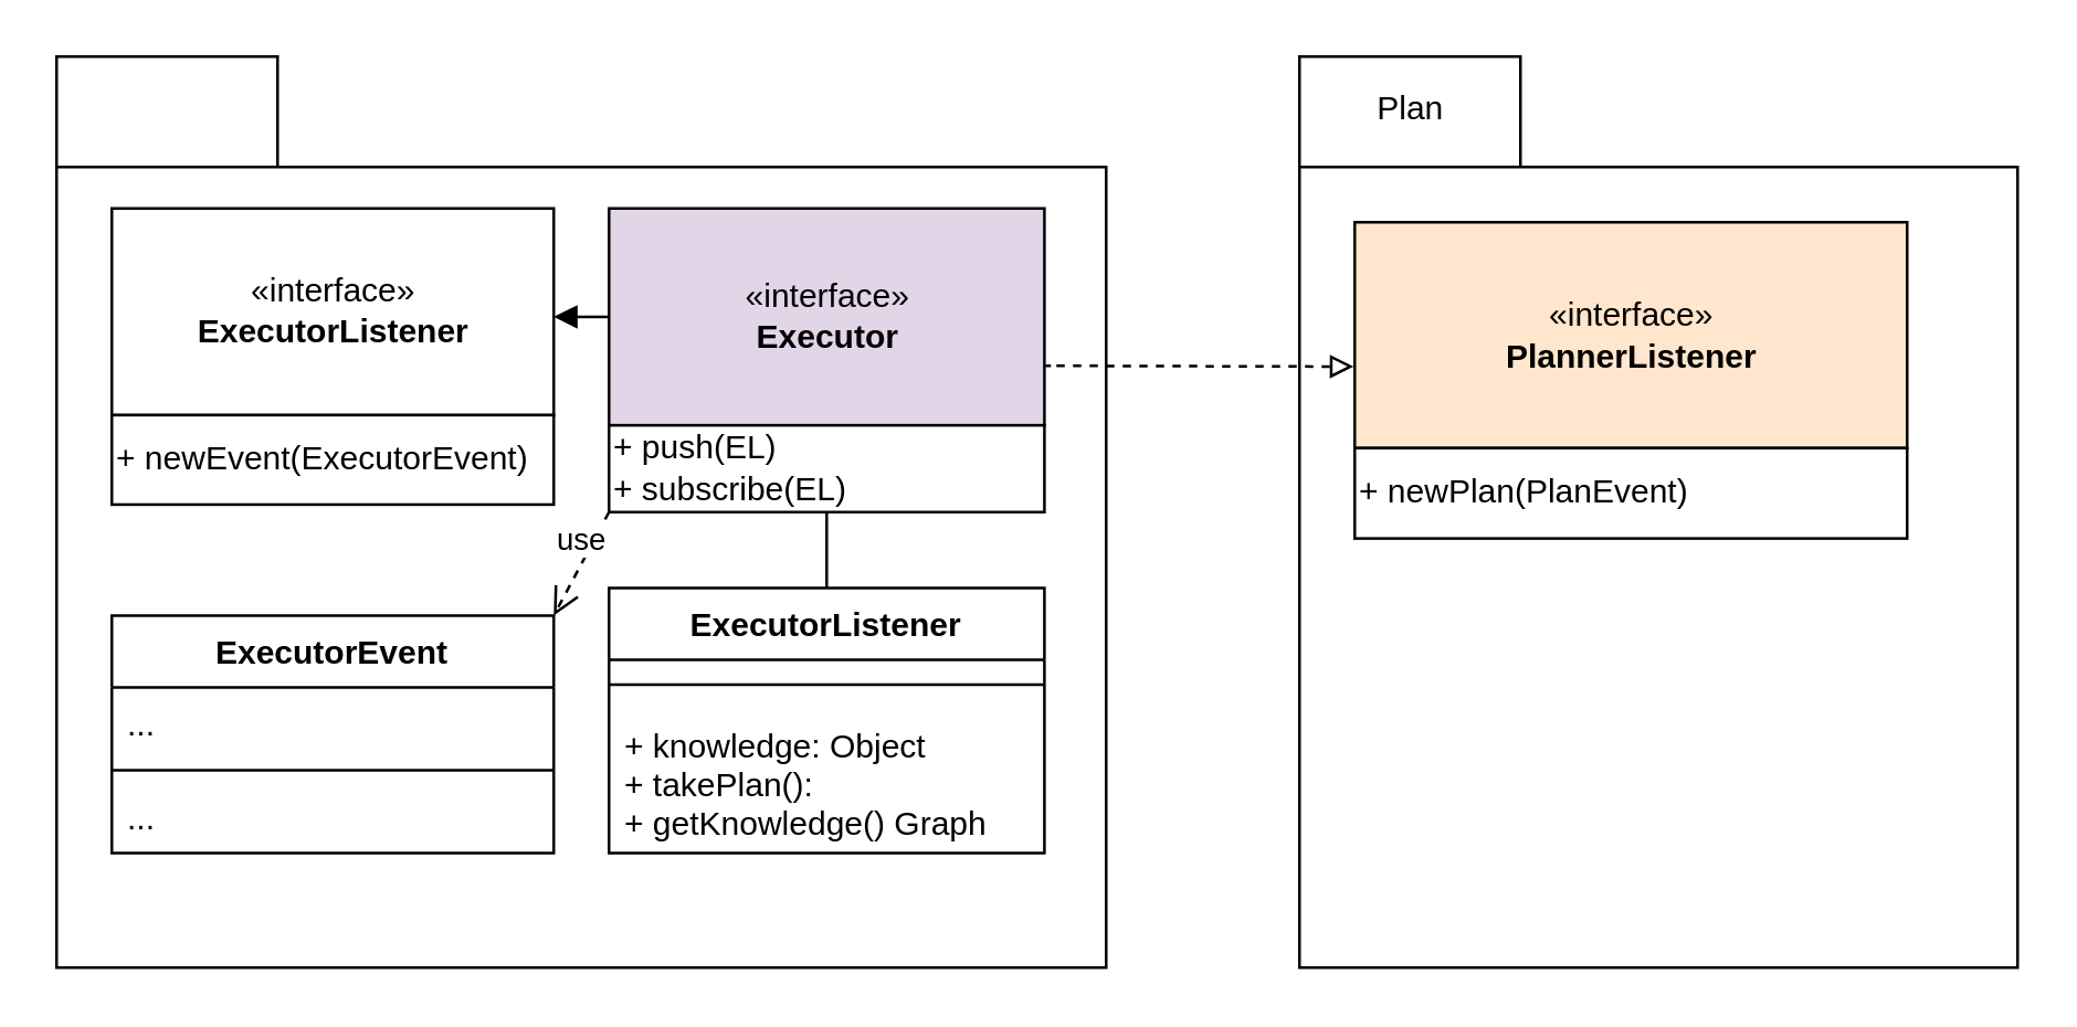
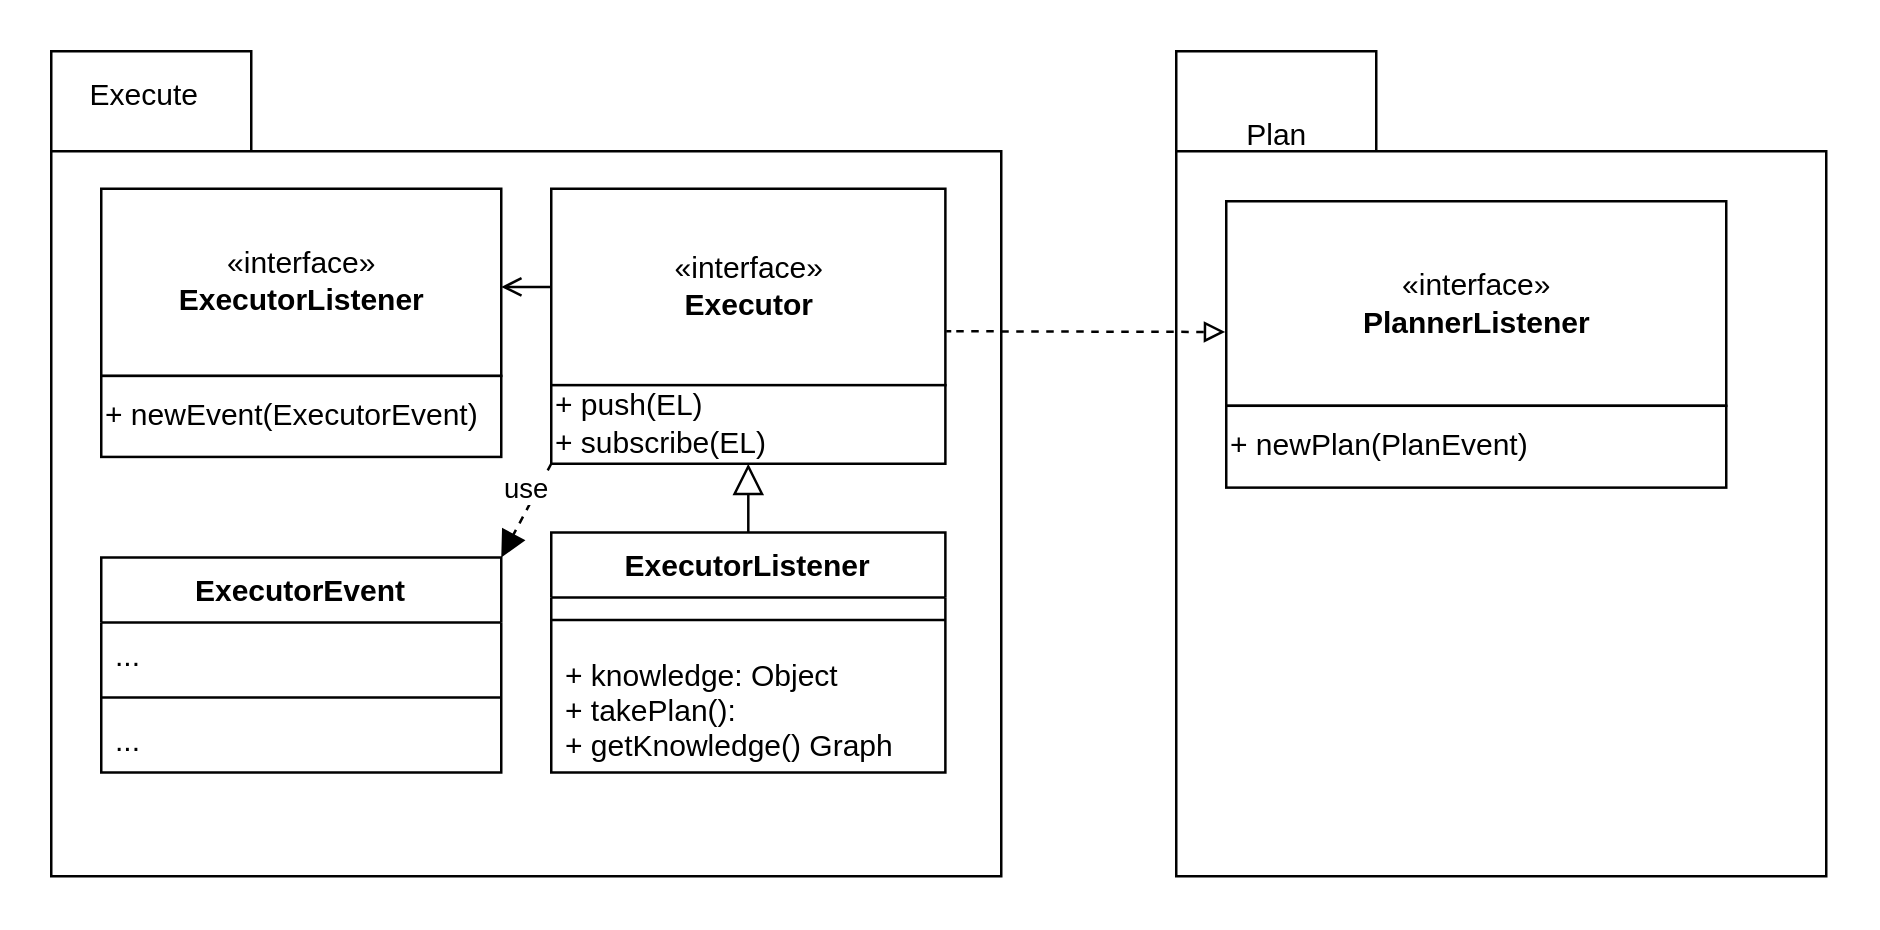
+ <mxCell id="24" value="Execute" style="text;html=1;align=center;verticalAlign=middle;resizable=0;points=[];autosize=1;strokeColor=none;" parent="4" vertex="1"><mxGeometry x="6.786" y="7.857" width="60" height="20" as="geometry" /></mxCell>
- <mxCell id="27" value="Plan" style="text;html=1;align=center;verticalAlign=middle;resizable=0;points=[];autosize=1;strokeColor=none;" parent="1" vertex="1"><mxGeometry x="490" y="28.571" width="40" height="20" as="geometry" /></mxCell>
+ <mxCell id="27" value="Plan" style="text;html=1;align=center;verticalAlign=middle;resizable=0;points=[];autosize=1;strokeColor=none;" parent="1" vertex="1"><mxGeometry x="490" y="43.571" width="40" height="20" as="geometry" /></mxCell>
- <mxCell id="15" style="edgeStyle=orthogonalEdgeStyle;rounded=0;orthogonalLoop=1;jettySize=auto;html=1;exitX=0;exitY=0.5;exitDx=0;exitDy=0;endArrow=block;endFill=1;strokeWidth=1;" edge="1" parent="6" source="12" target="17"><mxGeometry relative="1" as="geometry"><Array as="points"><mxPoint x="180" y="94" /><mxPoint x="180" y="94" /></Array></mxGeometry></mxCell>
+ <mxCell id="15" style="edgeStyle=orthogonalEdgeStyle;rounded=0;orthogonalLoop=1;jettySize=auto;html=1;exitX=0;exitY=0.5;exitDx=0;exitDy=0;endArrow=open;endFill=1;strokeWidth=1;" edge="1" parent="6" source="12" target="17"><mxGeometry relative="1" as="geometry"><Array as="points"><mxPoint x="180" y="94" /><mxPoint x="180" y="94" /></Array></mxGeometry></mxCell>
- <mxCell id="12" value="«interface»&lt;br&gt;&lt;span style=&quot;font-weight: 700&quot;&gt;Executor&lt;/span&gt;" style="html=1;fillColor=#e1d5e7;" parent="11" vertex="1"><mxGeometry width="157.65" height="78.571" as="geometry" /></mxCell>
+ <mxCell id="12" value="«interface»&lt;br&gt;&lt;span style=&quot;font-weight: 700&quot;&gt;Executor&lt;/span&gt;" style="html=1;" parent="11" vertex="1"><mxGeometry width="157.65" height="78.571" as="geometry" /></mxCell>
- <mxCell id="29" value="«interface»&lt;br&gt;&lt;span style=&quot;font-weight: 700&quot;&gt;PlannerListener&lt;/span&gt;" style="html=1;fillColor=#ffe6cc;" vertex="1" parent="28"><mxGeometry width="200" height="81.818" as="geometry" /></mxCell>
+ <mxCell id="29" value="«interface»&lt;br&gt;&lt;span style=&quot;font-weight: 700&quot;&gt;PlannerListener&lt;/span&gt;" style="html=1;" vertex="1" parent="28"><mxGeometry width="200" height="81.818" as="geometry" /></mxCell>
- <mxCell id="14" style="edgeStyle=orthogonalEdgeStyle;rounded=0;orthogonalLoop=1;jettySize=auto;html=1;exitX=0.5;exitY=0;exitDx=0;exitDy=0;endArrow=none;endFill=0;strokeWidth=1;entryX=0.5;entryY=1;entryDx=0;entryDy=0;startSize=8;endSize=10;" parent="6" source="8" edge="1" target="13"><mxGeometry relative="1" as="geometry"><mxPoint x="294.952" y="174.167" as="targetPoint" /></mxGeometry></mxCell>
+ <mxCell id="14" style="edgeStyle=orthogonalEdgeStyle;rounded=0;orthogonalLoop=1;jettySize=auto;html=1;exitX=0.5;exitY=0;exitDx=0;exitDy=0;endArrow=block;endFill=0;strokeWidth=1;entryX=0.5;entryY=1;entryDx=0;entryDy=0;startSize=8;endSize=10;" parent="6" source="8" edge="1" target="13"><mxGeometry relative="1" as="geometry"><mxPoint x="294.952" y="174.167" as="targetPoint" /></mxGeometry></mxCell>
- <mxCell id="23" value="use" style="html=1;verticalAlign=bottom;endArrow=open;dashed=1;endSize=8;rounded=0;strokeWidth=1;exitX=0;exitY=1;exitDx=0;exitDy=0;entryX=1;entryY=0;entryDx=0;entryDy=0;" edge="1" parent="6" source="13" target="19"><mxGeometry relative="1" as="geometry"><mxPoint x="360" y="270" as="sourcePoint" /><mxPoint x="280" y="270" as="targetPoint" /></mxGeometry></mxCell>
+ <mxCell id="23" value="use" style="html=1;verticalAlign=bottom;endArrow=block;dashed=1;endSize=8;rounded=0;strokeWidth=1;exitX=0;exitY=1;exitDx=0;exitDy=0;entryX=1;entryY=0;entryDx=0;entryDy=0;" edge="1" parent="6" source="13" target="19"><mxGeometry relative="1" as="geometry"><mxPoint x="360" y="270" as="sourcePoint" /><mxPoint x="280" y="270" as="targetPoint" /></mxGeometry></mxCell>
